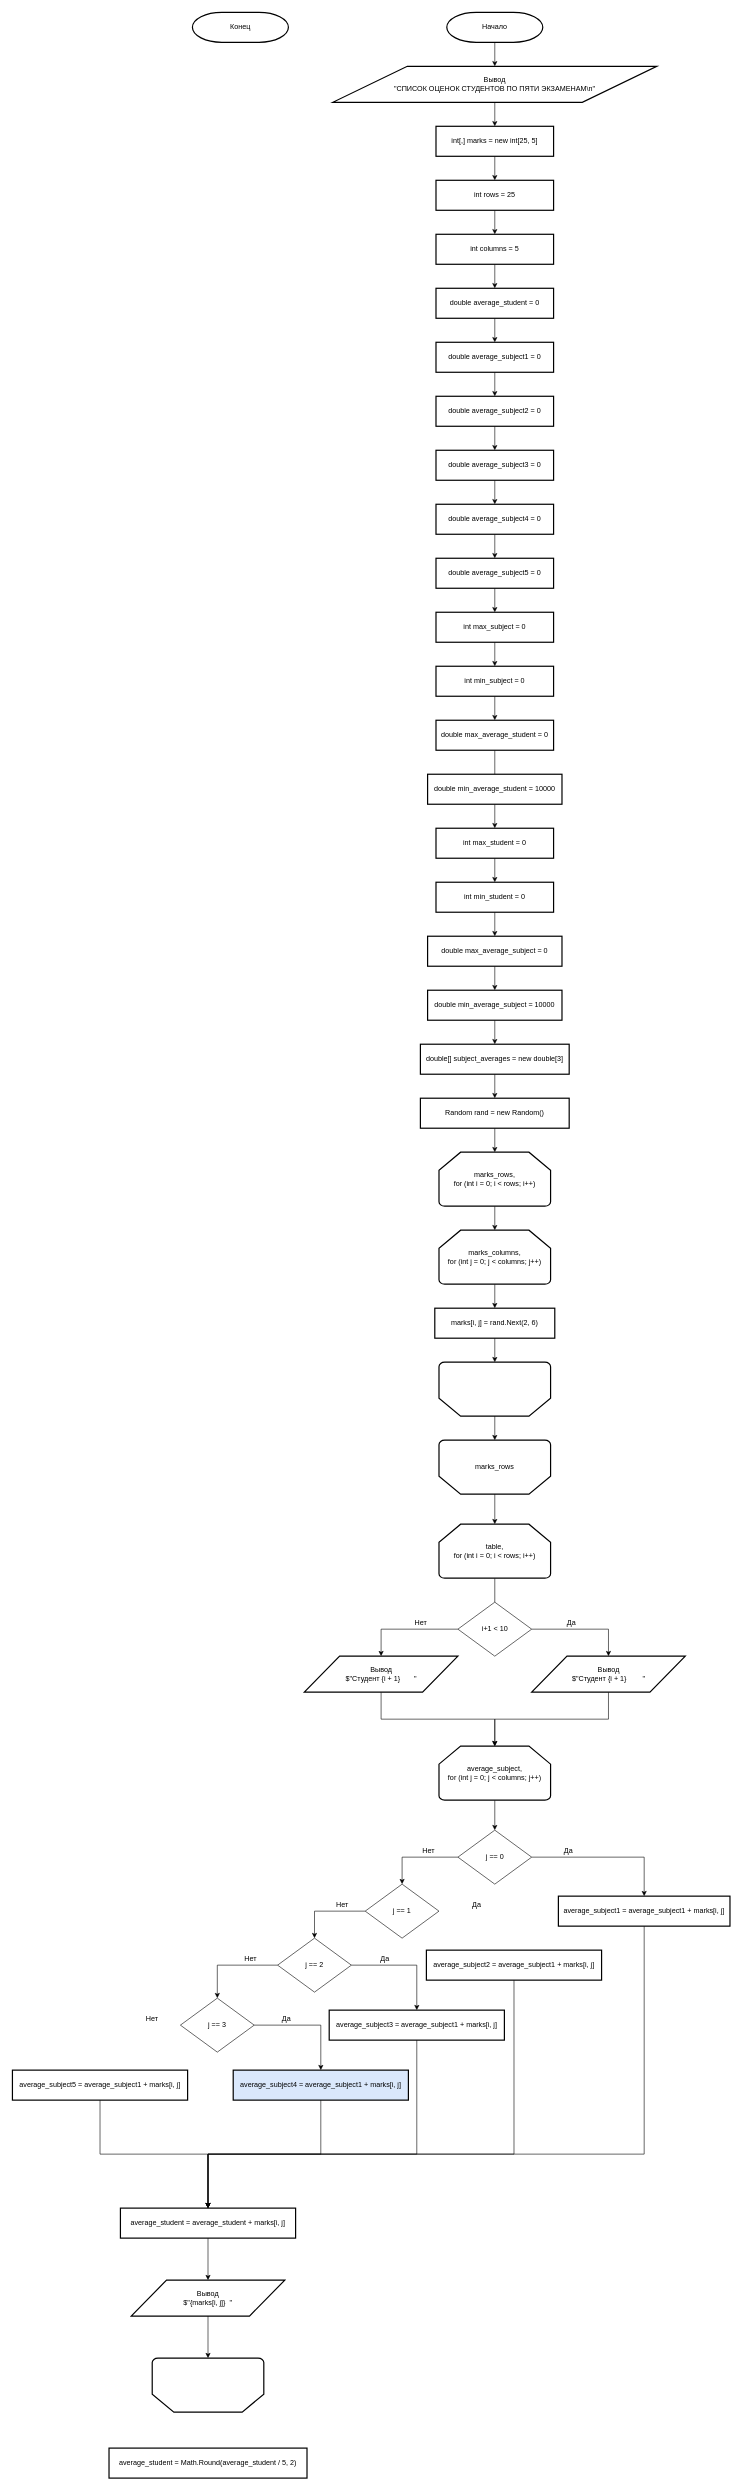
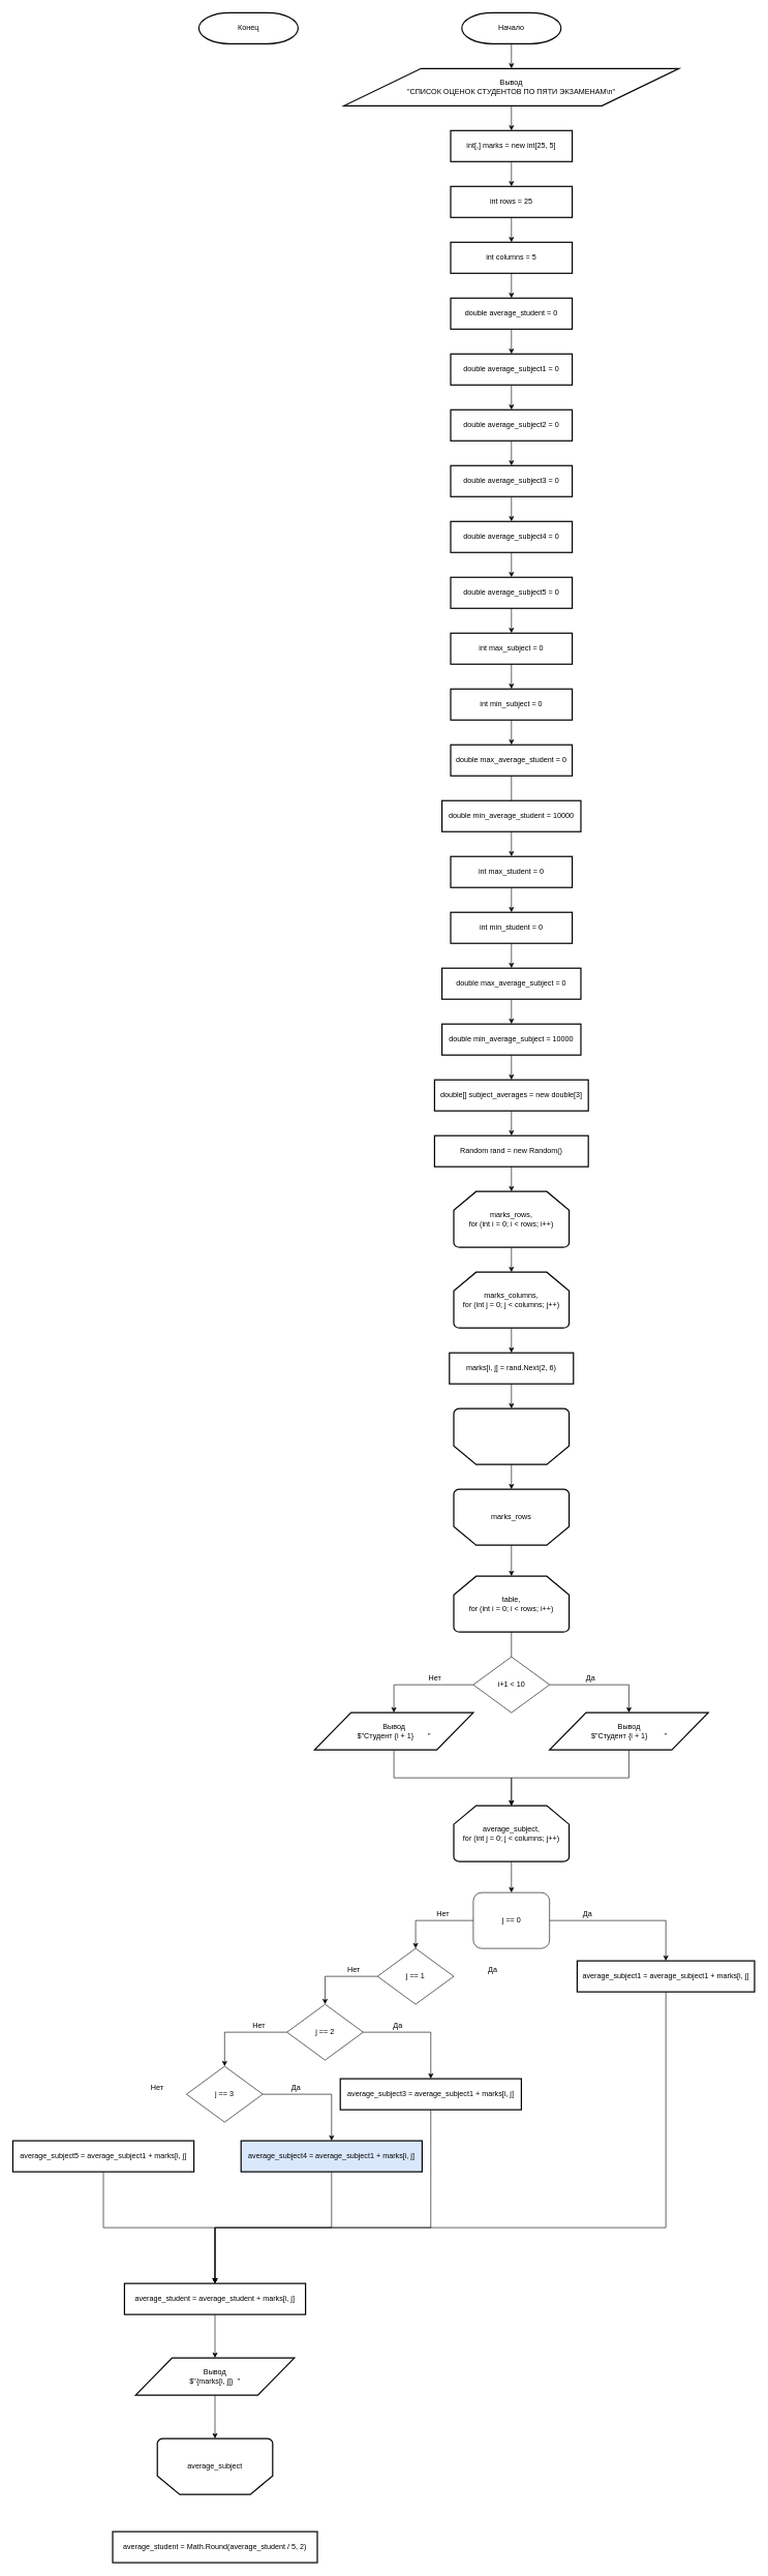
- <mxCell id="73" value="j == 0" style="rhombus;whiteSpace=wrap;html=1;" parent="1" vertex="1"><mxGeometry x="762.5" y="3050" width="123" height="90" as="geometry" /></mxCell>
+ <mxCell id="73" value="j == 0" style="whiteSpace=wrap;html=1;rounded=1;" parent="1" vertex="1"><mxGeometry x="762.5" y="3050" width="123" height="90" as="geometry" /></mxCell>
- <mxCell id="81" value="average_subject2 = average_subject1 + marks[i, j]" style="rounded=1;whiteSpace=wrap;html=1;absoluteArcSize=1;arcSize=0;strokeWidth=2;" parent="1" vertex="1"><mxGeometry x="710" y="3250" width="292" height="50" as="geometry" /></mxCell>
- <mxCell id="80" style="edgeStyle=orthogonalEdgeStyle;rounded=0;orthogonalLoop=1;jettySize=auto;html=1;exitX=0.5;exitY=1;exitDx=0;exitDy=0;entryX=0.5;entryY=0;entryDx=0;entryDy=0;" edge="1" parent="1" source="81" target="100"><mxGeometry relative="1" as="geometry"><Array as="points"><mxPoint x="856" y="3590" /><mxPoint x="346" y="3590" /></Array></mxGeometry></mxCell>
+ <mxCell id="105" value="average_subject" style="text;html=1;strokeColor=none;fillColor=none;align=center;verticalAlign=middle;whiteSpace=wrap;rounded=0;" parent="103" vertex="1"><mxGeometry x="63" y="30" width="60" height="30" as="geometry" /></mxCell>
